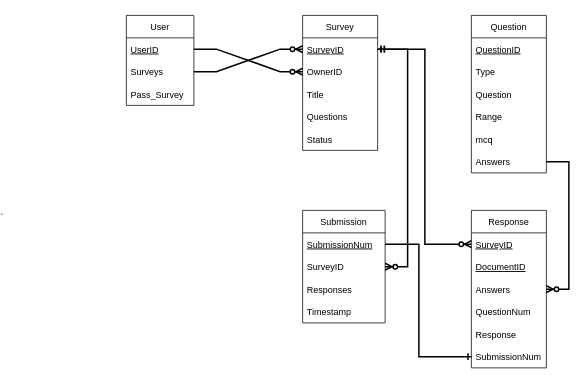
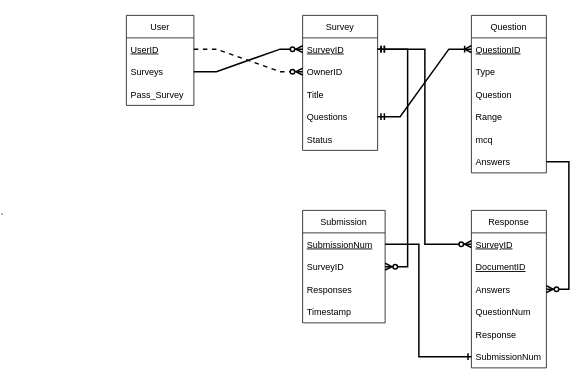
- <mxCell id="31" value="" style="edgeStyle=entityRelationEdgeStyle;fontSize=12;html=1;endArrow=ERzeroToMany;endFill=1;rounded=0;entryX=0;entryY=0.5;entryDx=0;entryDy=0;strokeWidth=2;" edge="1" parent="1" source="3" target="8"><mxGeometry width="100" height="100" relative="1" as="geometry"><mxPoint x="10" y="300" as="sourcePoint" /><mxPoint x="110" y="200" as="targetPoint" /></mxGeometry></mxCell>
+ <mxCell id="31" value="" style="edgeStyle=entityRelationEdgeStyle;fontSize=12;html=1;endArrow=ERzeroToMany;endFill=1;rounded=0;entryX=0;entryY=0.5;entryDx=0;entryDy=0;strokeWidth=2;dashed=1;" edge="1" parent="1" source="3" target="8"><mxGeometry width="100" height="100" relative="1" as="geometry"><mxPoint x="10" y="300" as="sourcePoint" /><mxPoint x="110" y="200" as="targetPoint" /></mxGeometry></mxCell>
+ <mxCell id="33" value="" style="edgeStyle=entityRelationEdgeStyle;fontSize=12;html=1;endArrow=ERoneToMany;startArrow=ERmandOne;rounded=0;strokeWidth=2;" edge="1" parent="1" source="10" target="13"><mxGeometry width="100" height="100" relative="1" as="geometry"><mxPoint x="550" y="160" as="sourcePoint" /><mxPoint x="590" y="100" as="targetPoint" /></mxGeometry></mxCell>
